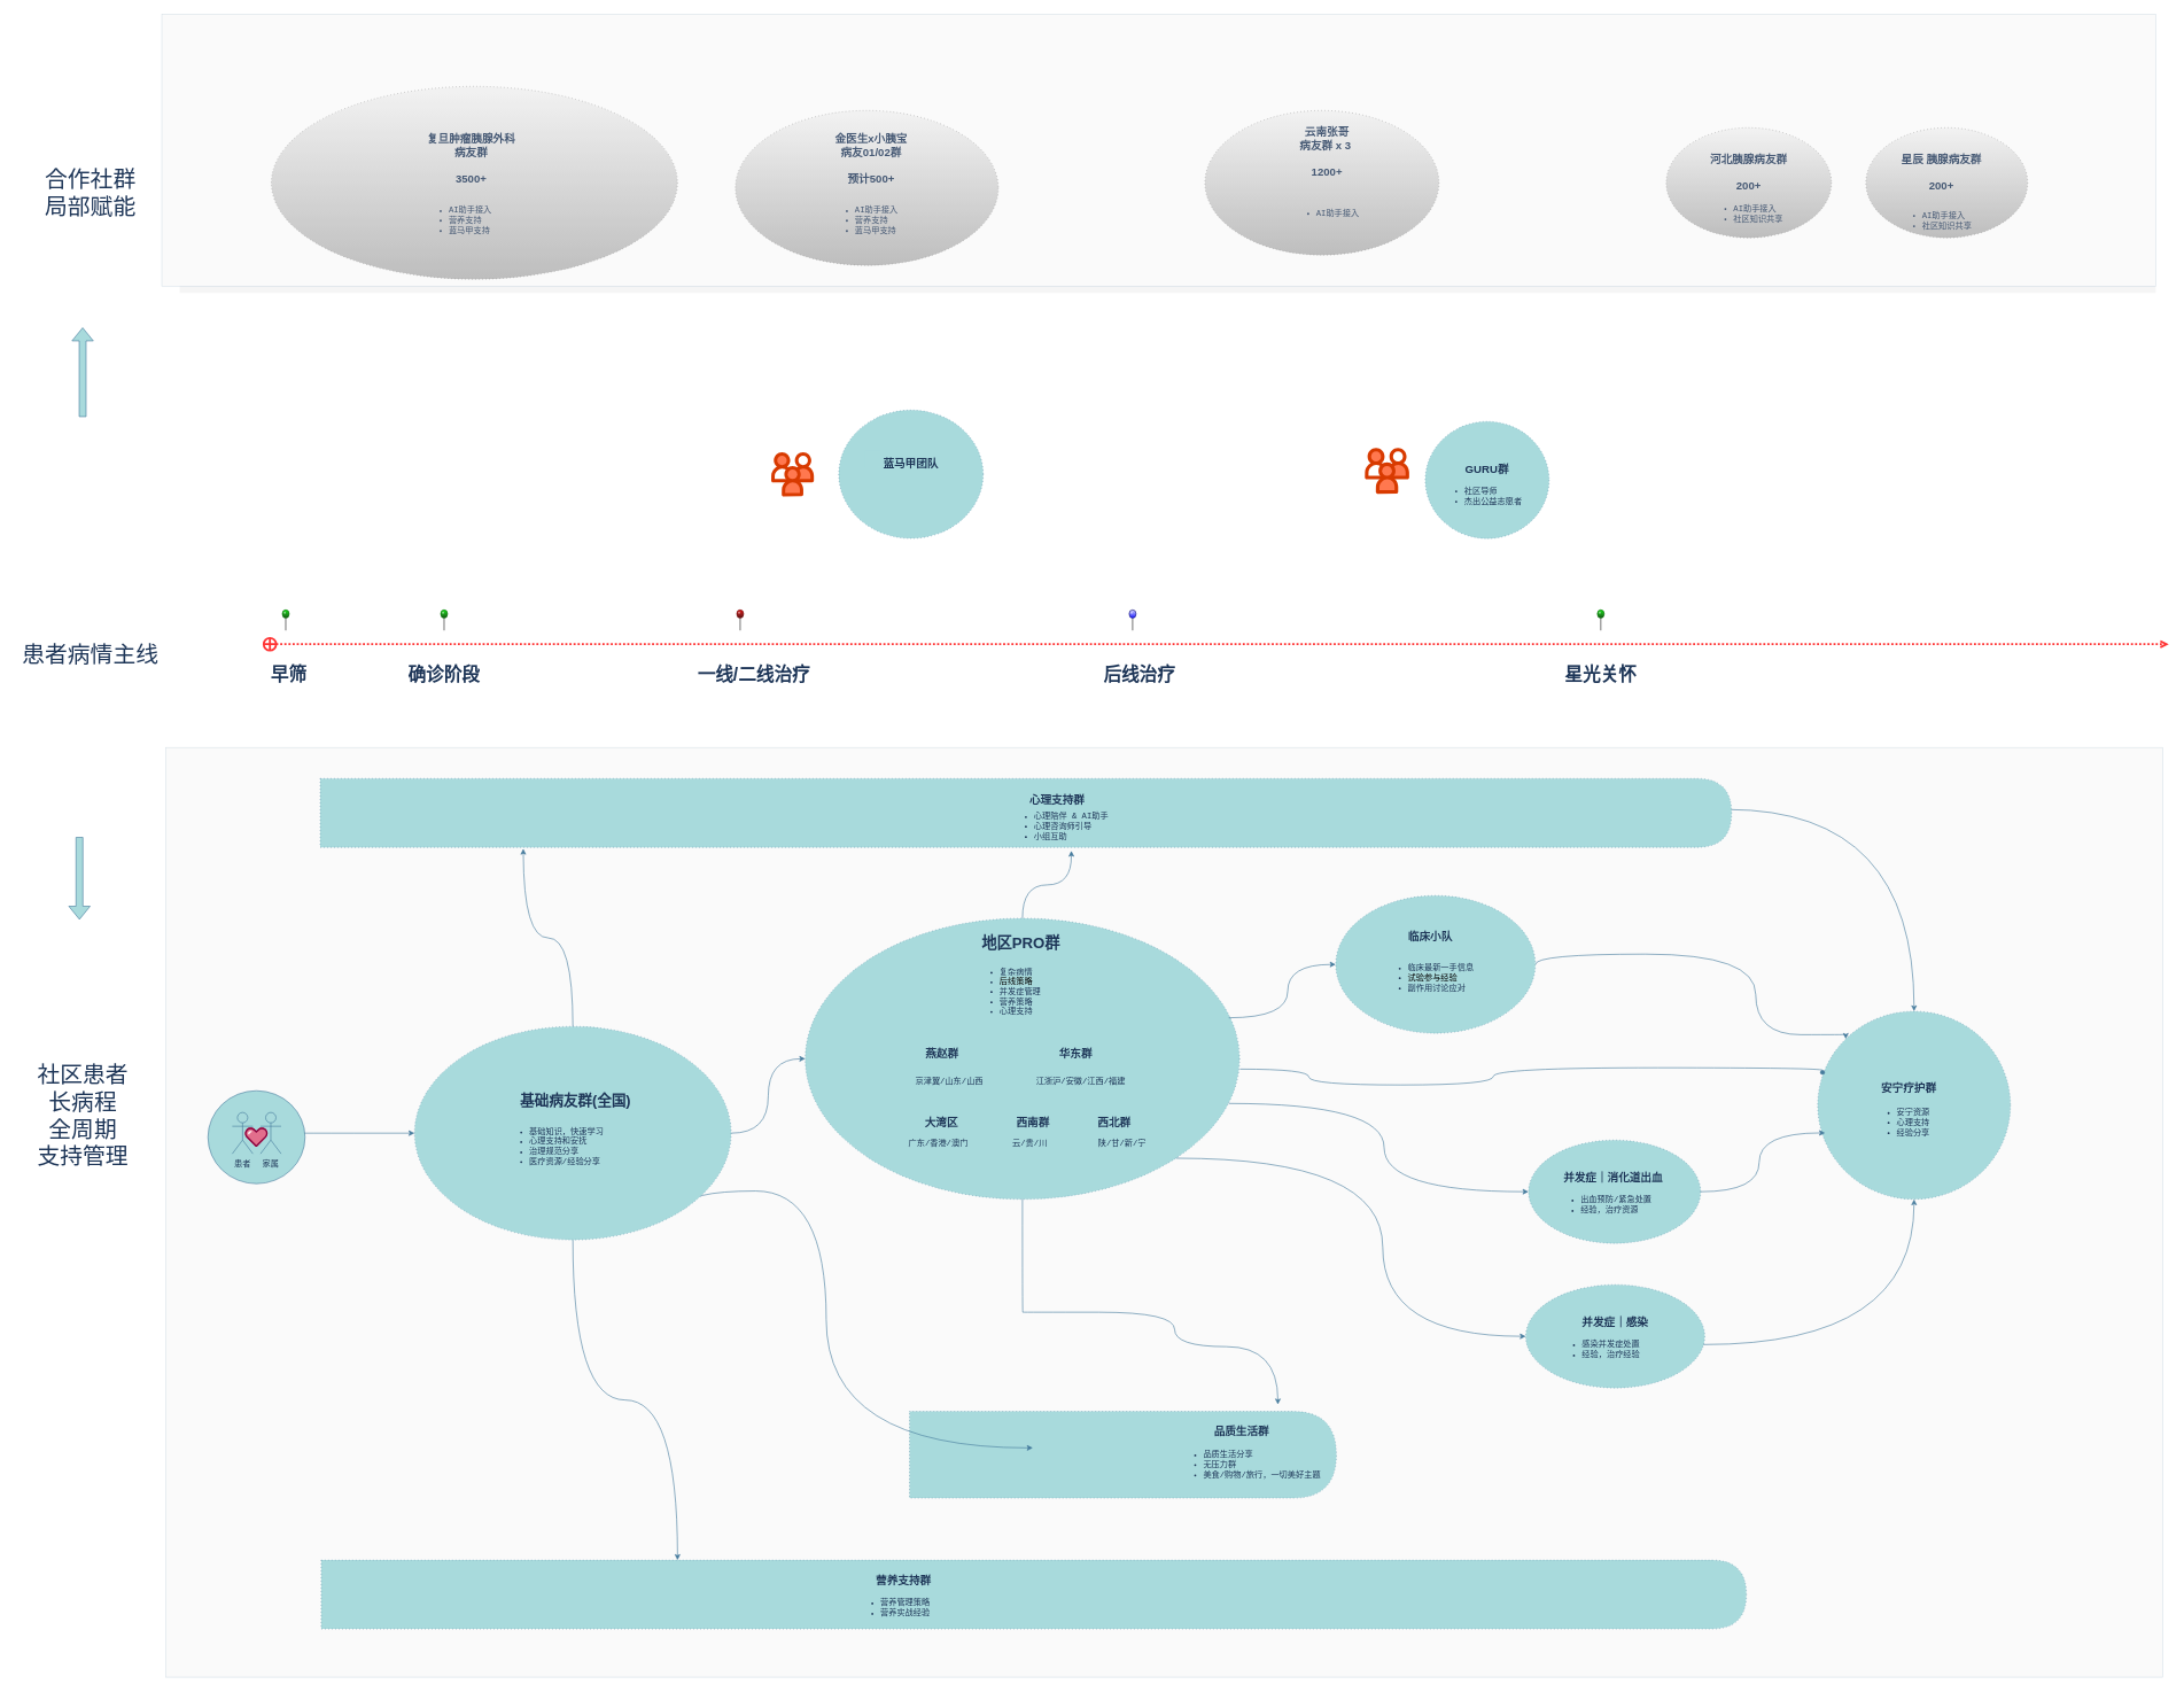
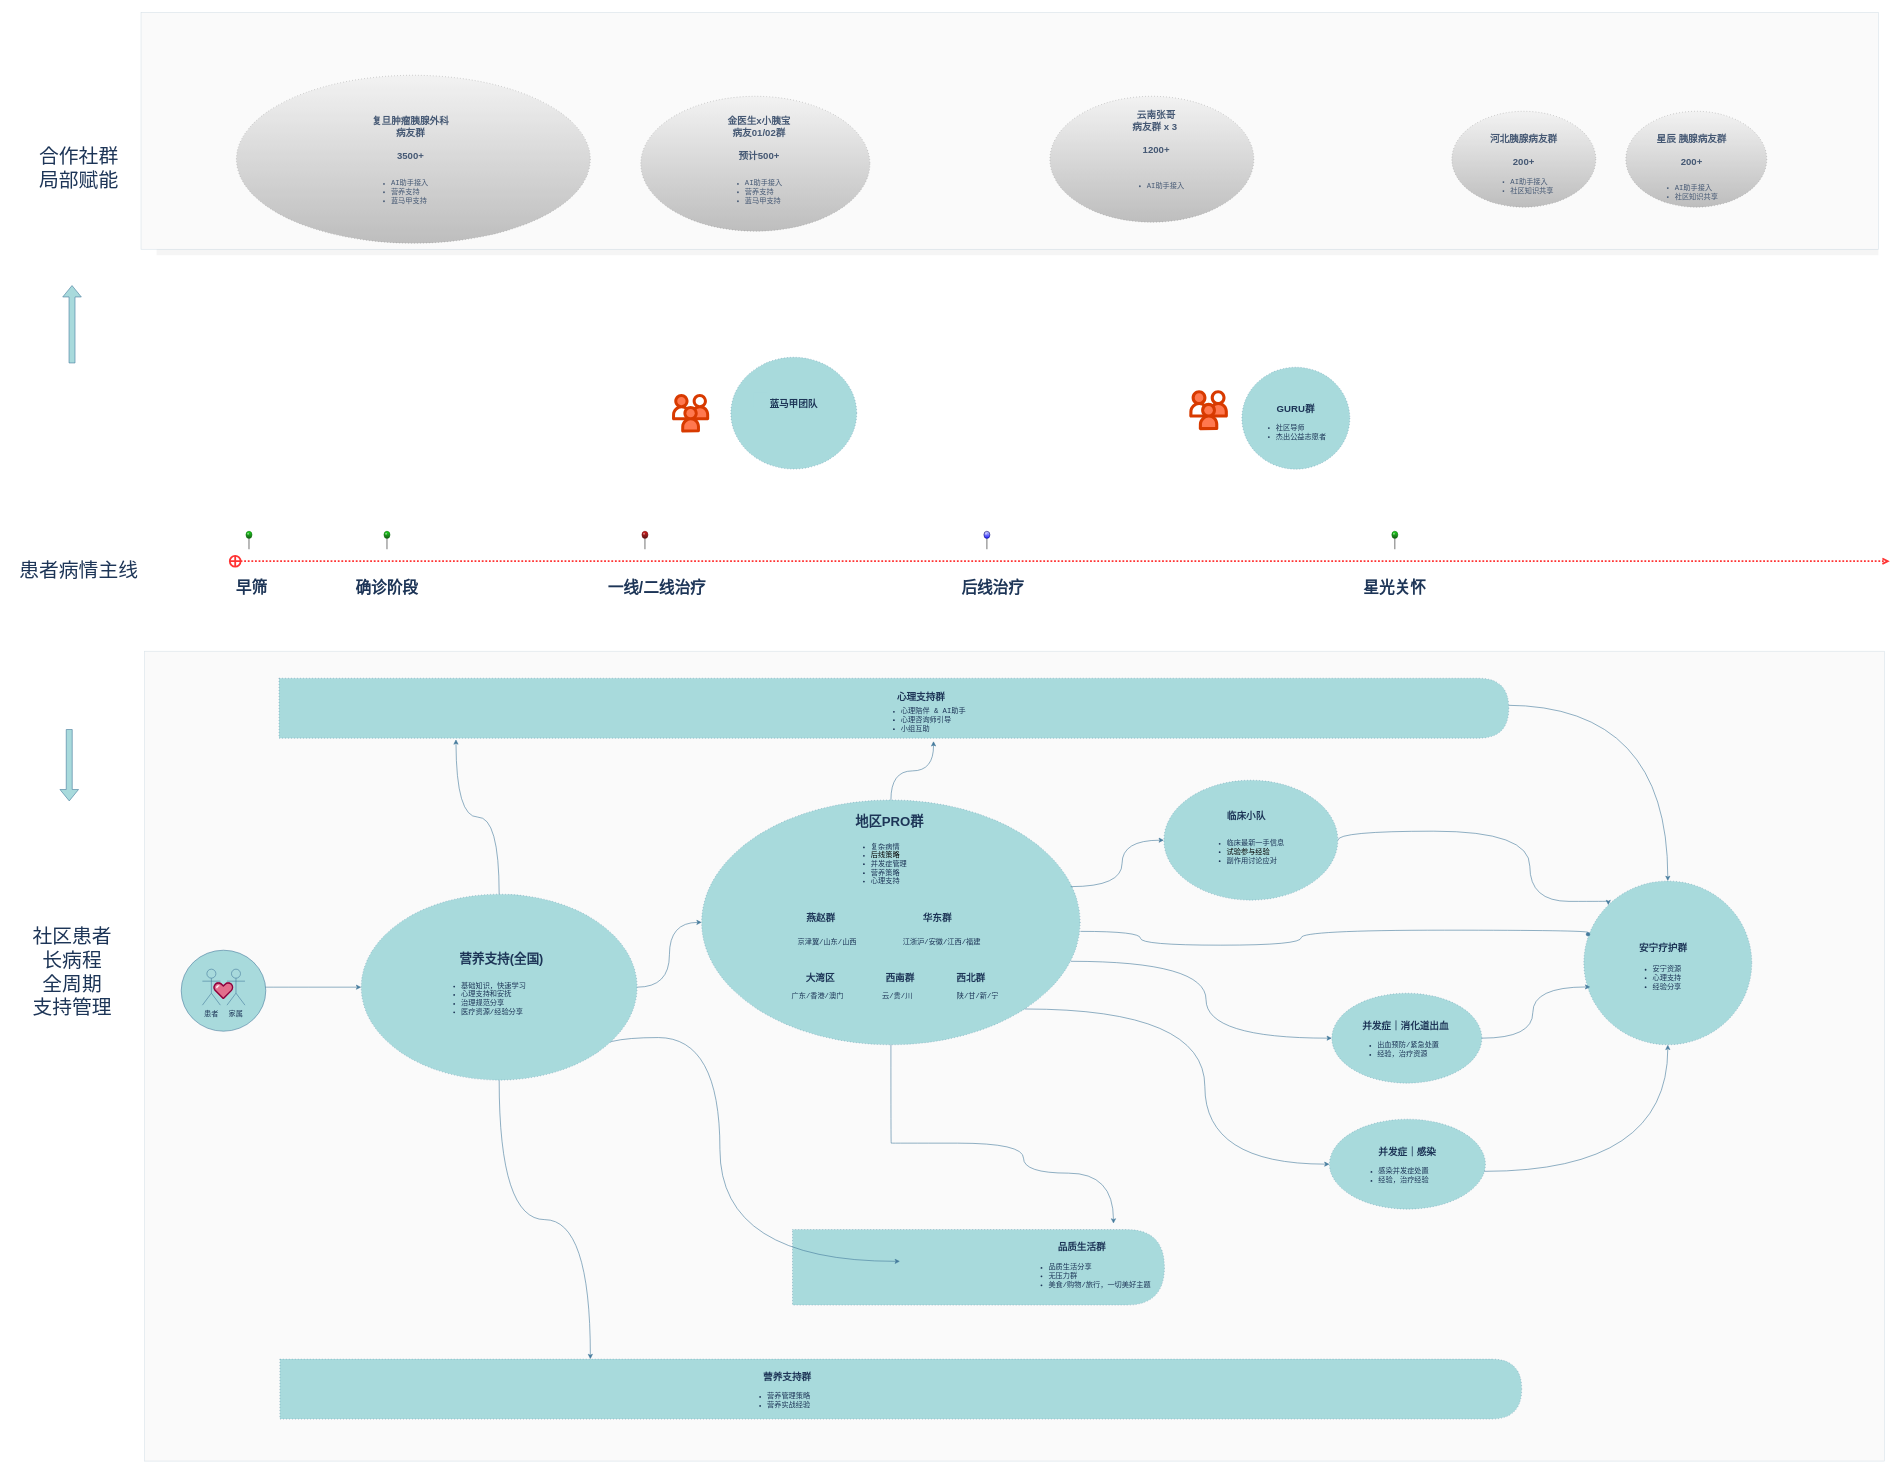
- <mxCell id="20" value="基础病友群(全国)" style="text;strokeColor=none;align=center;fillColor=none;html=1;verticalAlign=middle;whiteSpace=wrap;rounded=0;fontColor=#1D3557;fontStyle=1;fontSize=21;labelBackgroundColor=none;" parent="1" vertex="1"><mxGeometry x="735" y="1583.4" width="200" height="30" as="geometry" /></mxCell>
+ <mxCell id="20" value="营养支持(全国)" style="text;strokeColor=none;align=center;fillColor=none;html=1;verticalAlign=middle;whiteSpace=wrap;rounded=0;fontColor=#1D3557;fontStyle=1;fontSize=21;labelBackgroundColor=none;" parent="1" vertex="1"><mxGeometry x="735" y="1583.4" width="200" height="30" as="geometry" /></mxCell>
